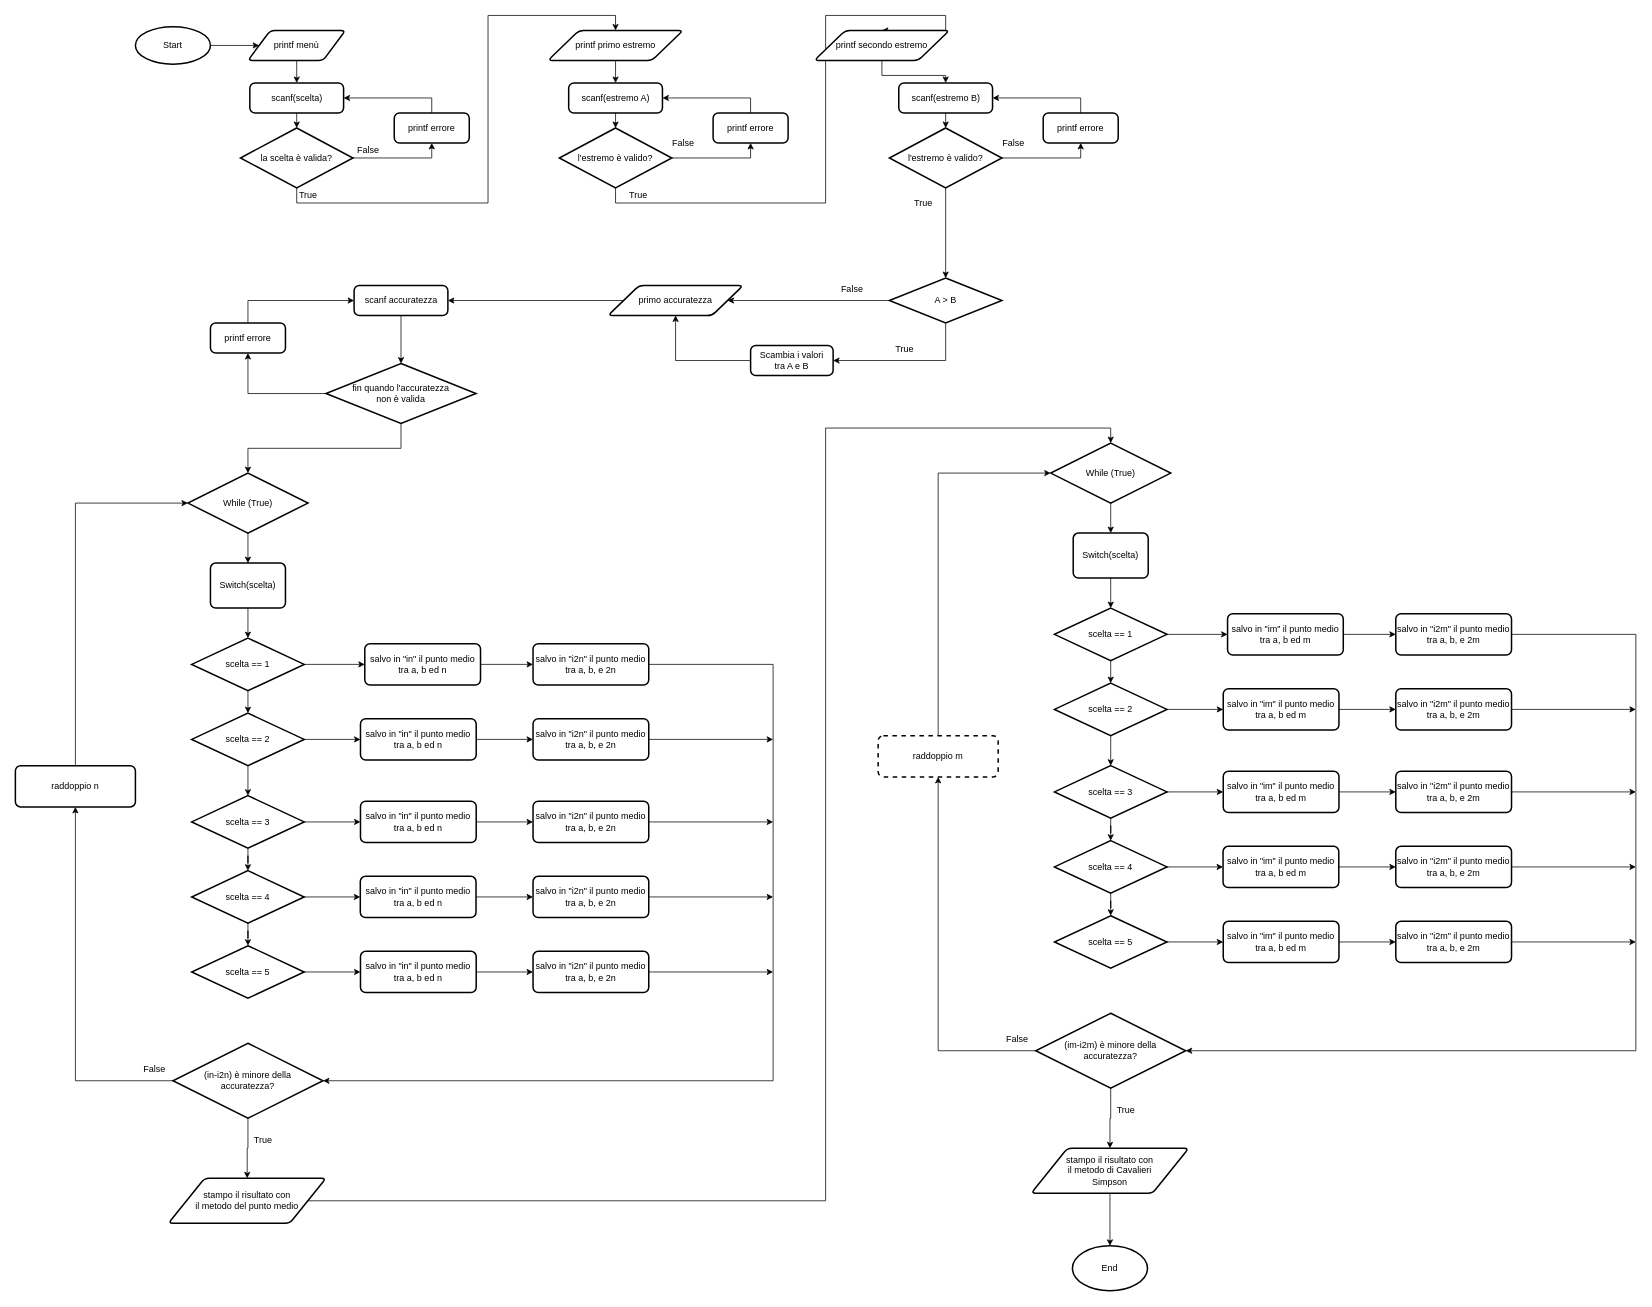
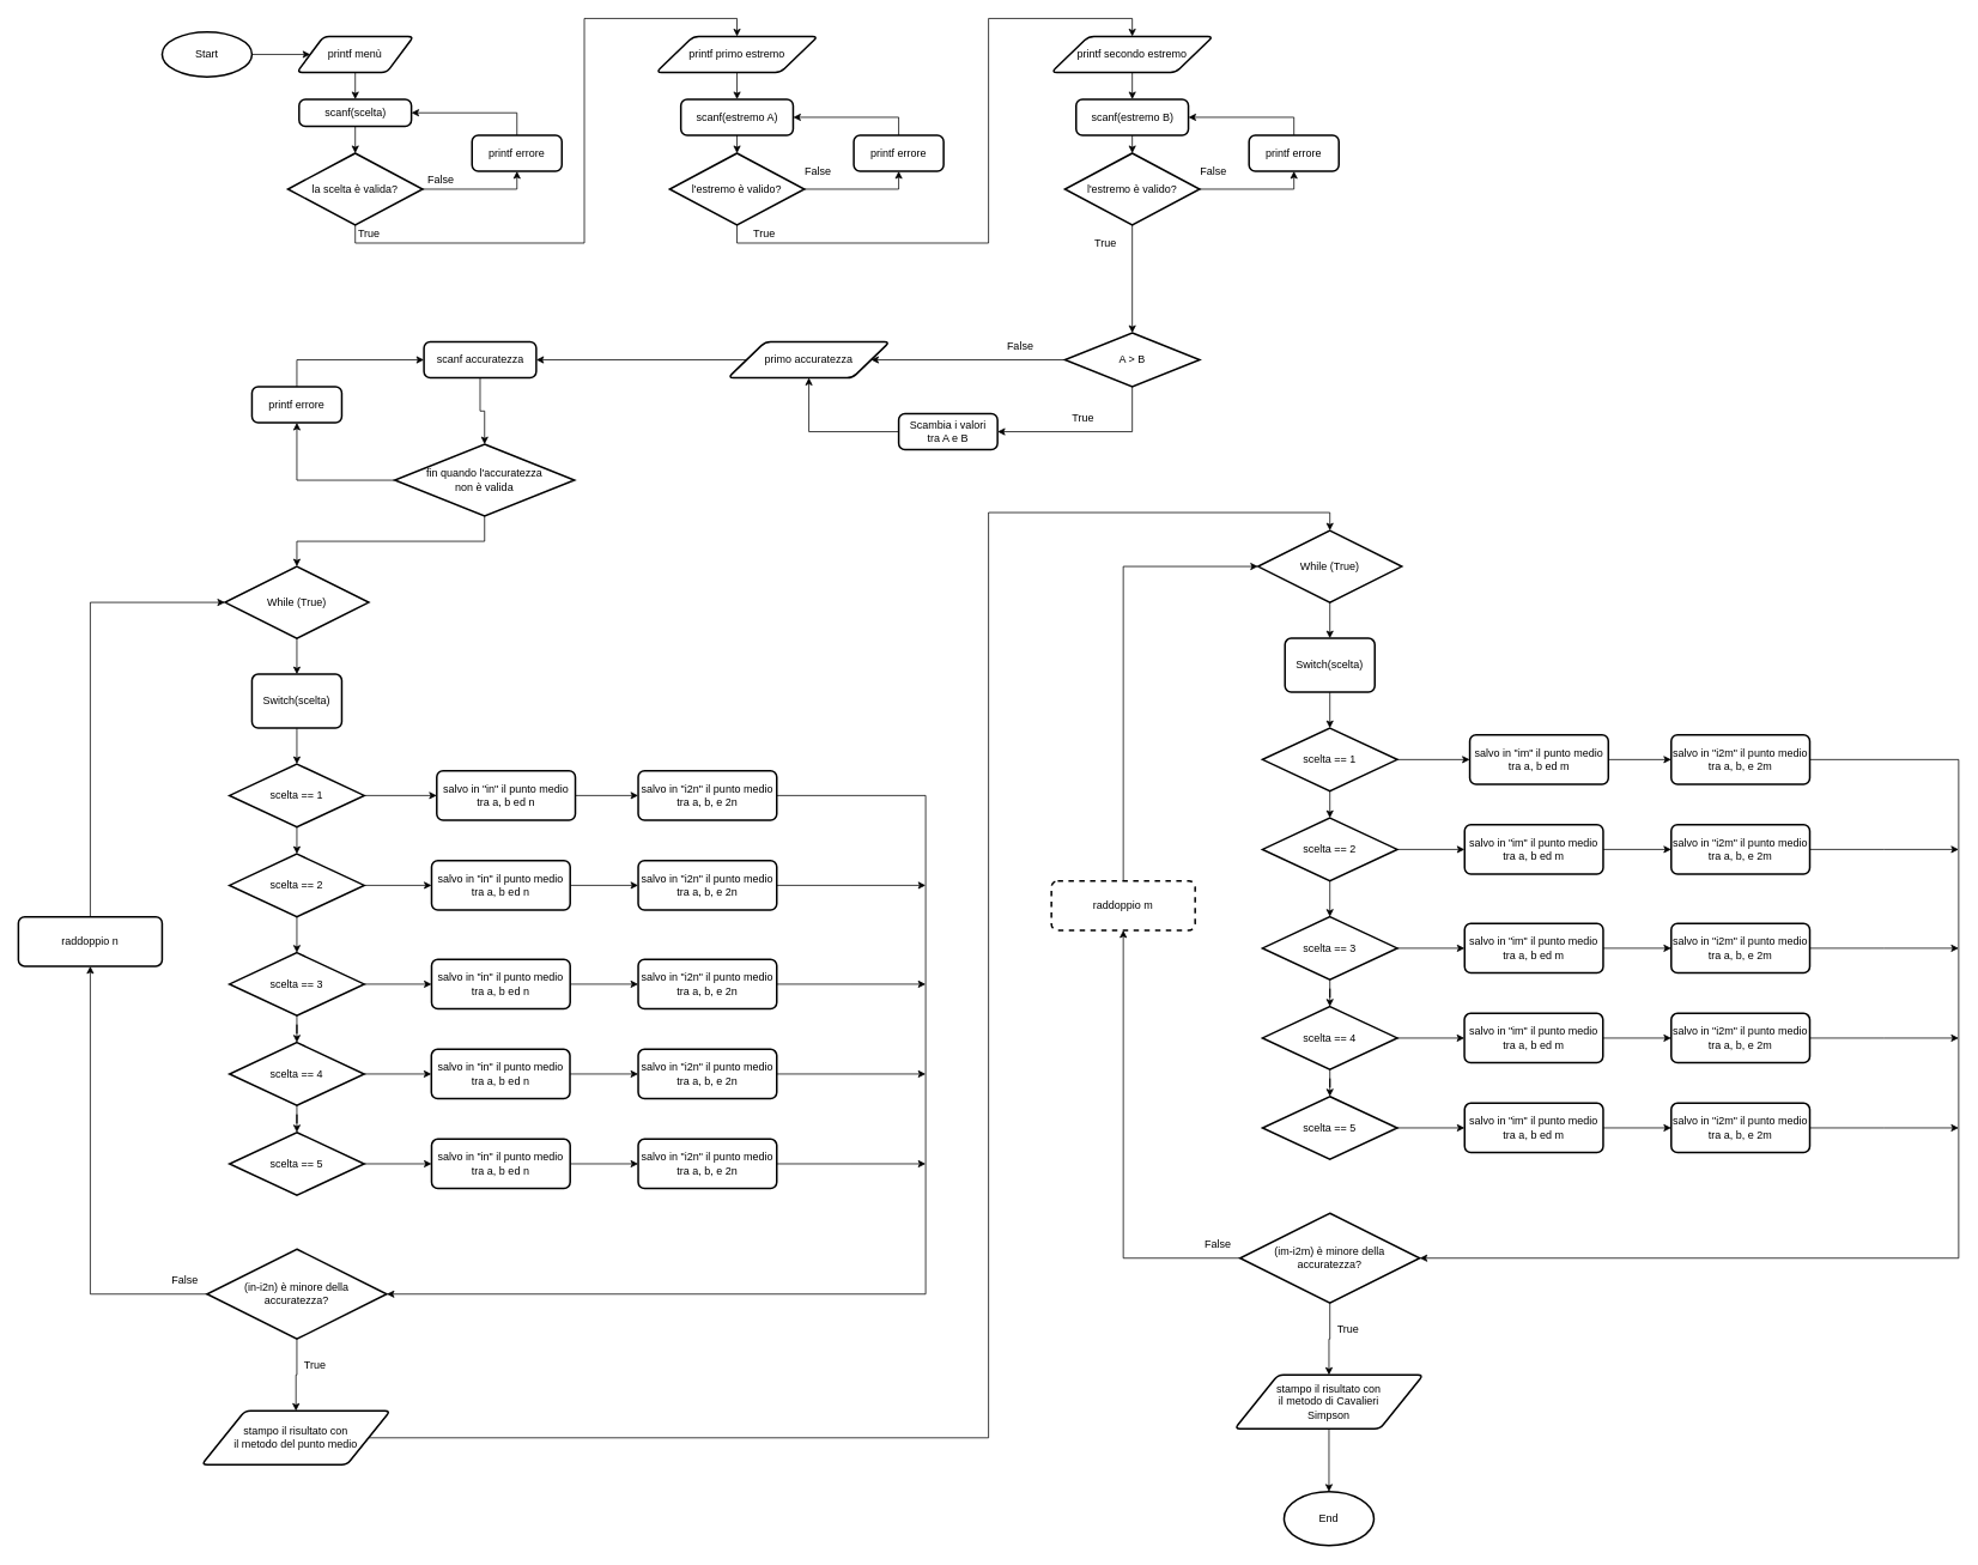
- <mxCell id="23" value="printf secondo estremo" style="shape=parallelogram;html=1;strokeWidth=2;perimeter=parallelogramPerimeter;whiteSpace=wrap;rounded=1;arcSize=12;size=0.23;" vertex="1" parent="1"><mxGeometry x="1085" y="40" width="180" height="40" as="geometry" /></mxCell>
+ <mxCell id="23" value="printf secondo estremo" style="shape=parallelogram;html=1;strokeWidth=2;perimeter=parallelogramPerimeter;whiteSpace=wrap;rounded=1;arcSize=12;size=0.23;" vertex="1" parent="1"><mxGeometry x="1170" y="40" width="180" height="40" as="geometry" /></mxCell>
- <mxCell id="7" value="scanf(scelta)" style="rounded=1;whiteSpace=wrap;html=1;absoluteArcSize=1;arcSize=14;strokeWidth=2;" vertex="1" parent="1"><mxGeometry x="332.5" y="110" width="125" height="40" as="geometry" /></mxCell>
+ <mxCell id="7" value="scanf(scelta)" style="rounded=1;whiteSpace=wrap;html=1;absoluteArcSize=1;arcSize=14;strokeWidth=2;" vertex="1" parent="1"><mxGeometry x="332.5" y="110" width="125" height="30" as="geometry" /></mxCell>
- <mxCell id="41" value="fin quando l'accuratezza&lt;br&gt;non è valida" style="strokeWidth=2;html=1;shape=mxgraph.flowchart.decision;whiteSpace=wrap;" vertex="1" parent="1"><mxGeometry x="434" y="484" width="200" height="80" as="geometry" /></mxCell>
+ <mxCell id="41" value="fin quando l'accuratezza&lt;br&gt;non è valida" style="strokeWidth=2;html=1;shape=mxgraph.flowchart.decision;whiteSpace=wrap;" vertex="1" parent="1"><mxGeometry x="439" y="494" width="200" height="80" as="geometry" /></mxCell>
